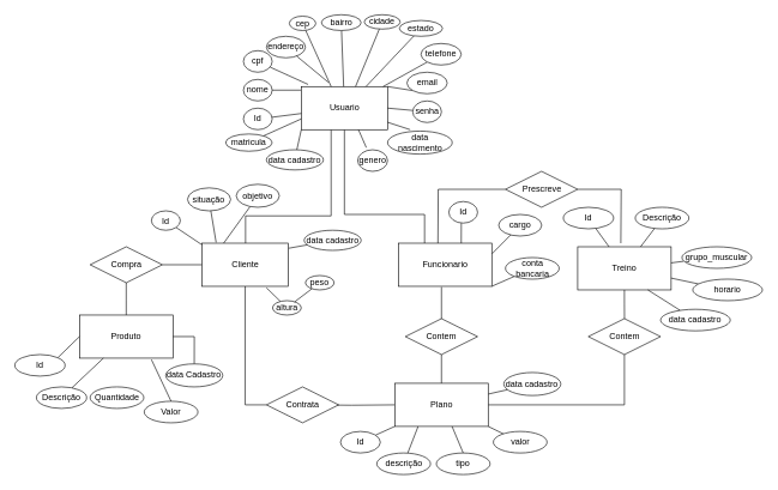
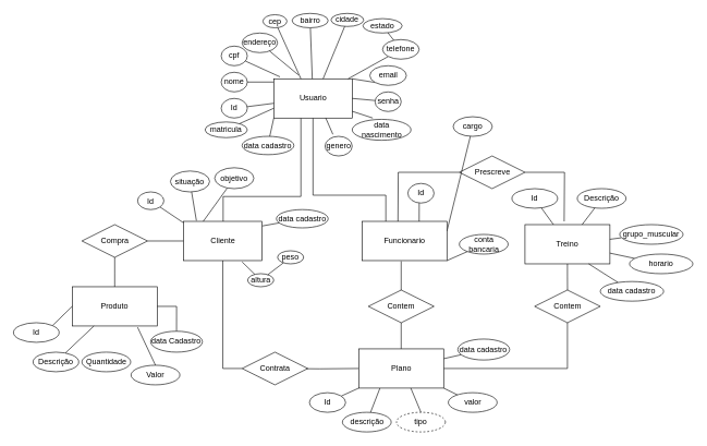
- <mxCell id="85" style="rounded=0;orthogonalLoop=1;jettySize=auto;html=1;entryX=0.75;entryY=0;entryDx=0;entryDy=0;endArrow=none;endFill=0;" parent="1" source="86" target="33" edge="1"><mxGeometry relative="1" as="geometry" /></mxCell>
+ <mxCell id="85" style="rounded=0;orthogonalLoop=1;jettySize=auto;html=1;endArrow=none;endFill=0;" parent="1" source="86" target="40" edge="1"><mxGeometry relative="1" as="geometry" /></mxCell>
- <mxCell id="54" value="cargo" style="ellipse;whiteSpace=wrap;html=1;" parent="1" vertex="1"><mxGeometry x="693" y="298" width="60" height="30" as="geometry" /></mxCell>
+ <mxCell id="54" value="cargo" style="ellipse;whiteSpace=wrap;html=1;" parent="1" vertex="1"><mxGeometry x="693" y="178" width="60" height="30" as="geometry" /></mxCell>
- <mxCell id="59" value="tipo" style="ellipse;whiteSpace=wrap;html=1;" parent="1" vertex="1"><mxGeometry x="606.38" y="630" width="74.75" height="30" as="geometry" /></mxCell>
+ <mxCell id="59" value="tipo" style="ellipse;whiteSpace=wrap;html=1;dashed=1;" parent="1" vertex="1"><mxGeometry x="606.38" y="630" width="74.75" height="30" as="geometry" /></mxCell>
